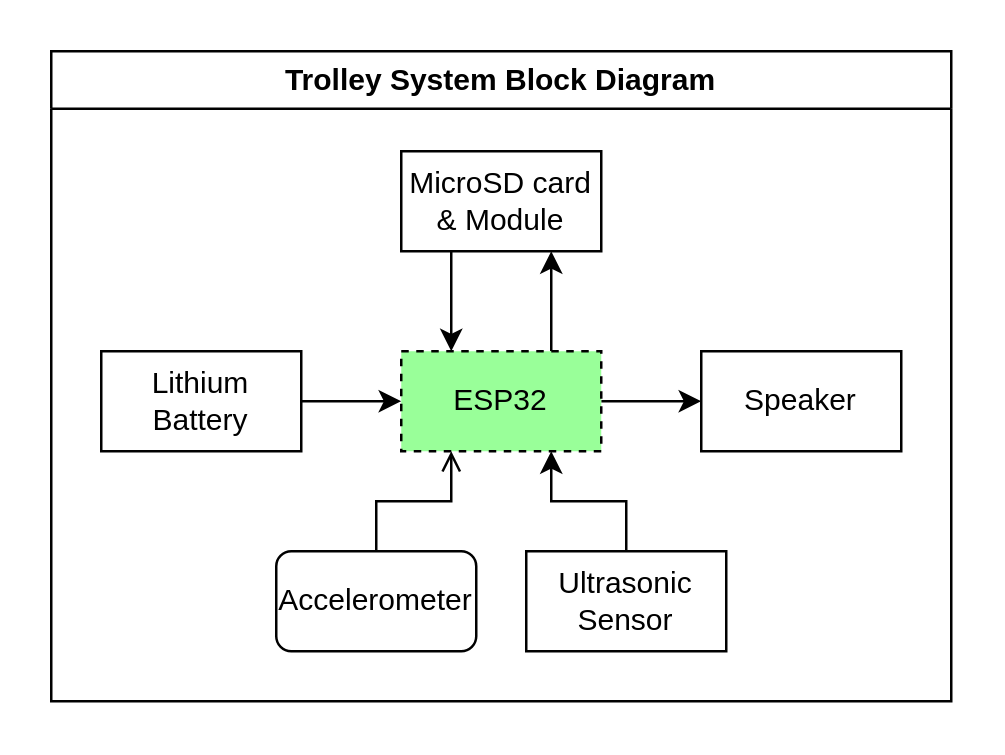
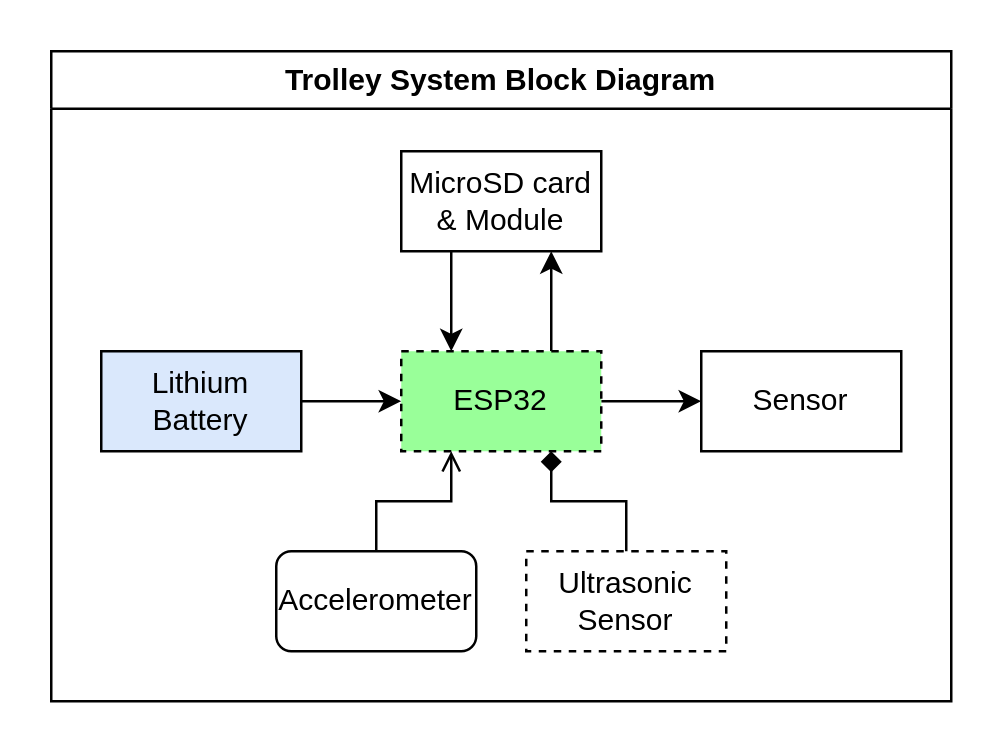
- <mxCell id="9" value="Lithium Battery" style="rounded=0;whiteSpace=wrap;html=1;" vertex="1" parent="1"><mxGeometry x="40" y="140" width="80" height="40" as="geometry" /></mxCell>
+ <mxCell id="9" value="Lithium Battery" style="rounded=0;whiteSpace=wrap;html=1;fillColor=#dae8fc;" vertex="1" parent="1"><mxGeometry x="40" y="140" width="80" height="40" as="geometry" /></mxCell>
- <mxCell id="5" value="Speaker" style="rounded=0;whiteSpace=wrap;html=1;" vertex="1" parent="1"><mxGeometry x="280" y="140" width="80" height="40" as="geometry" /></mxCell>
+ <mxCell id="5" value="Sensor" style="rounded=0;whiteSpace=wrap;html=1;" vertex="1" parent="1"><mxGeometry x="280" y="140" width="80" height="40" as="geometry" /></mxCell>
- <mxCell id="14" style="edgeStyle=orthogonalEdgeStyle;rounded=0;orthogonalLoop=1;jettySize=auto;html=1;exitX=0.5;exitY=0;exitDx=0;exitDy=0;entryX=0.75;entryY=1;entryDx=0;entryDy=0;" edge="1" parent="1" source="11" target="4"><mxGeometry relative="1" as="geometry" /></mxCell>
+ <mxCell id="14" style="edgeStyle=orthogonalEdgeStyle;rounded=0;orthogonalLoop=1;jettySize=auto;html=1;exitX=0.5;exitY=0;exitDx=0;exitDy=0;entryX=0.75;entryY=1;entryDx=0;entryDy=0;endArrow=diamond;" edge="1" parent="1" source="11" target="4"><mxGeometry relative="1" as="geometry" /></mxCell>
- <mxCell id="11" value="Ultrasonic Sensor" style="rounded=0;whiteSpace=wrap;html=1;" vertex="1" parent="10"><mxGeometry x="190" y="200" width="80" height="40" as="geometry" /></mxCell>
+ <mxCell id="11" value="Ultrasonic Sensor" style="rounded=0;whiteSpace=wrap;html=1;dashed=1;" vertex="1" parent="10"><mxGeometry x="190" y="200" width="80" height="40" as="geometry" /></mxCell>
